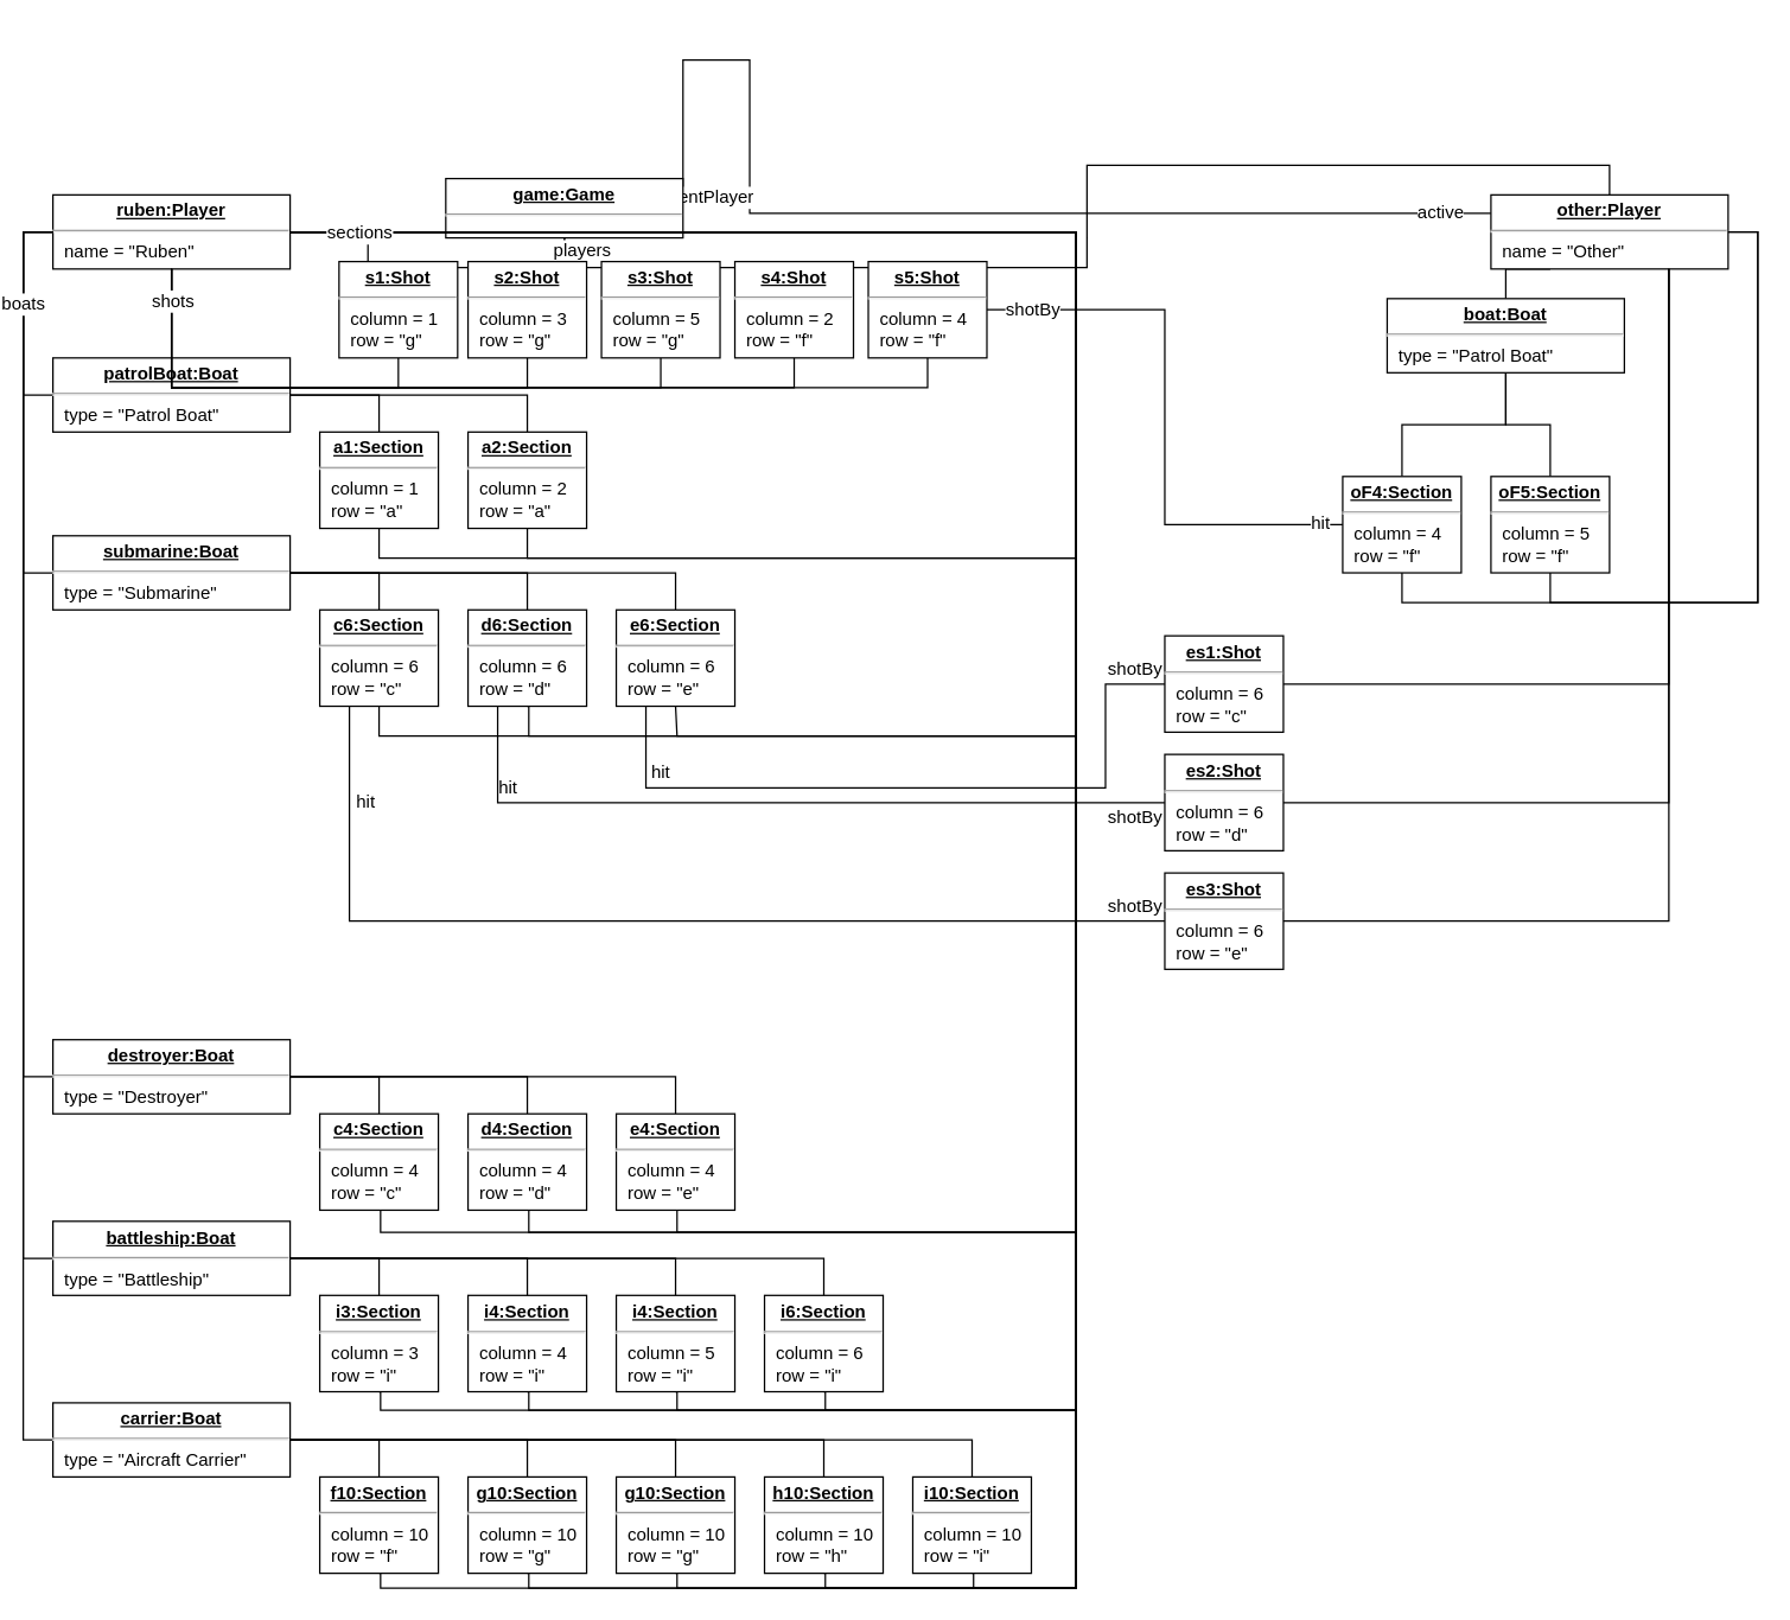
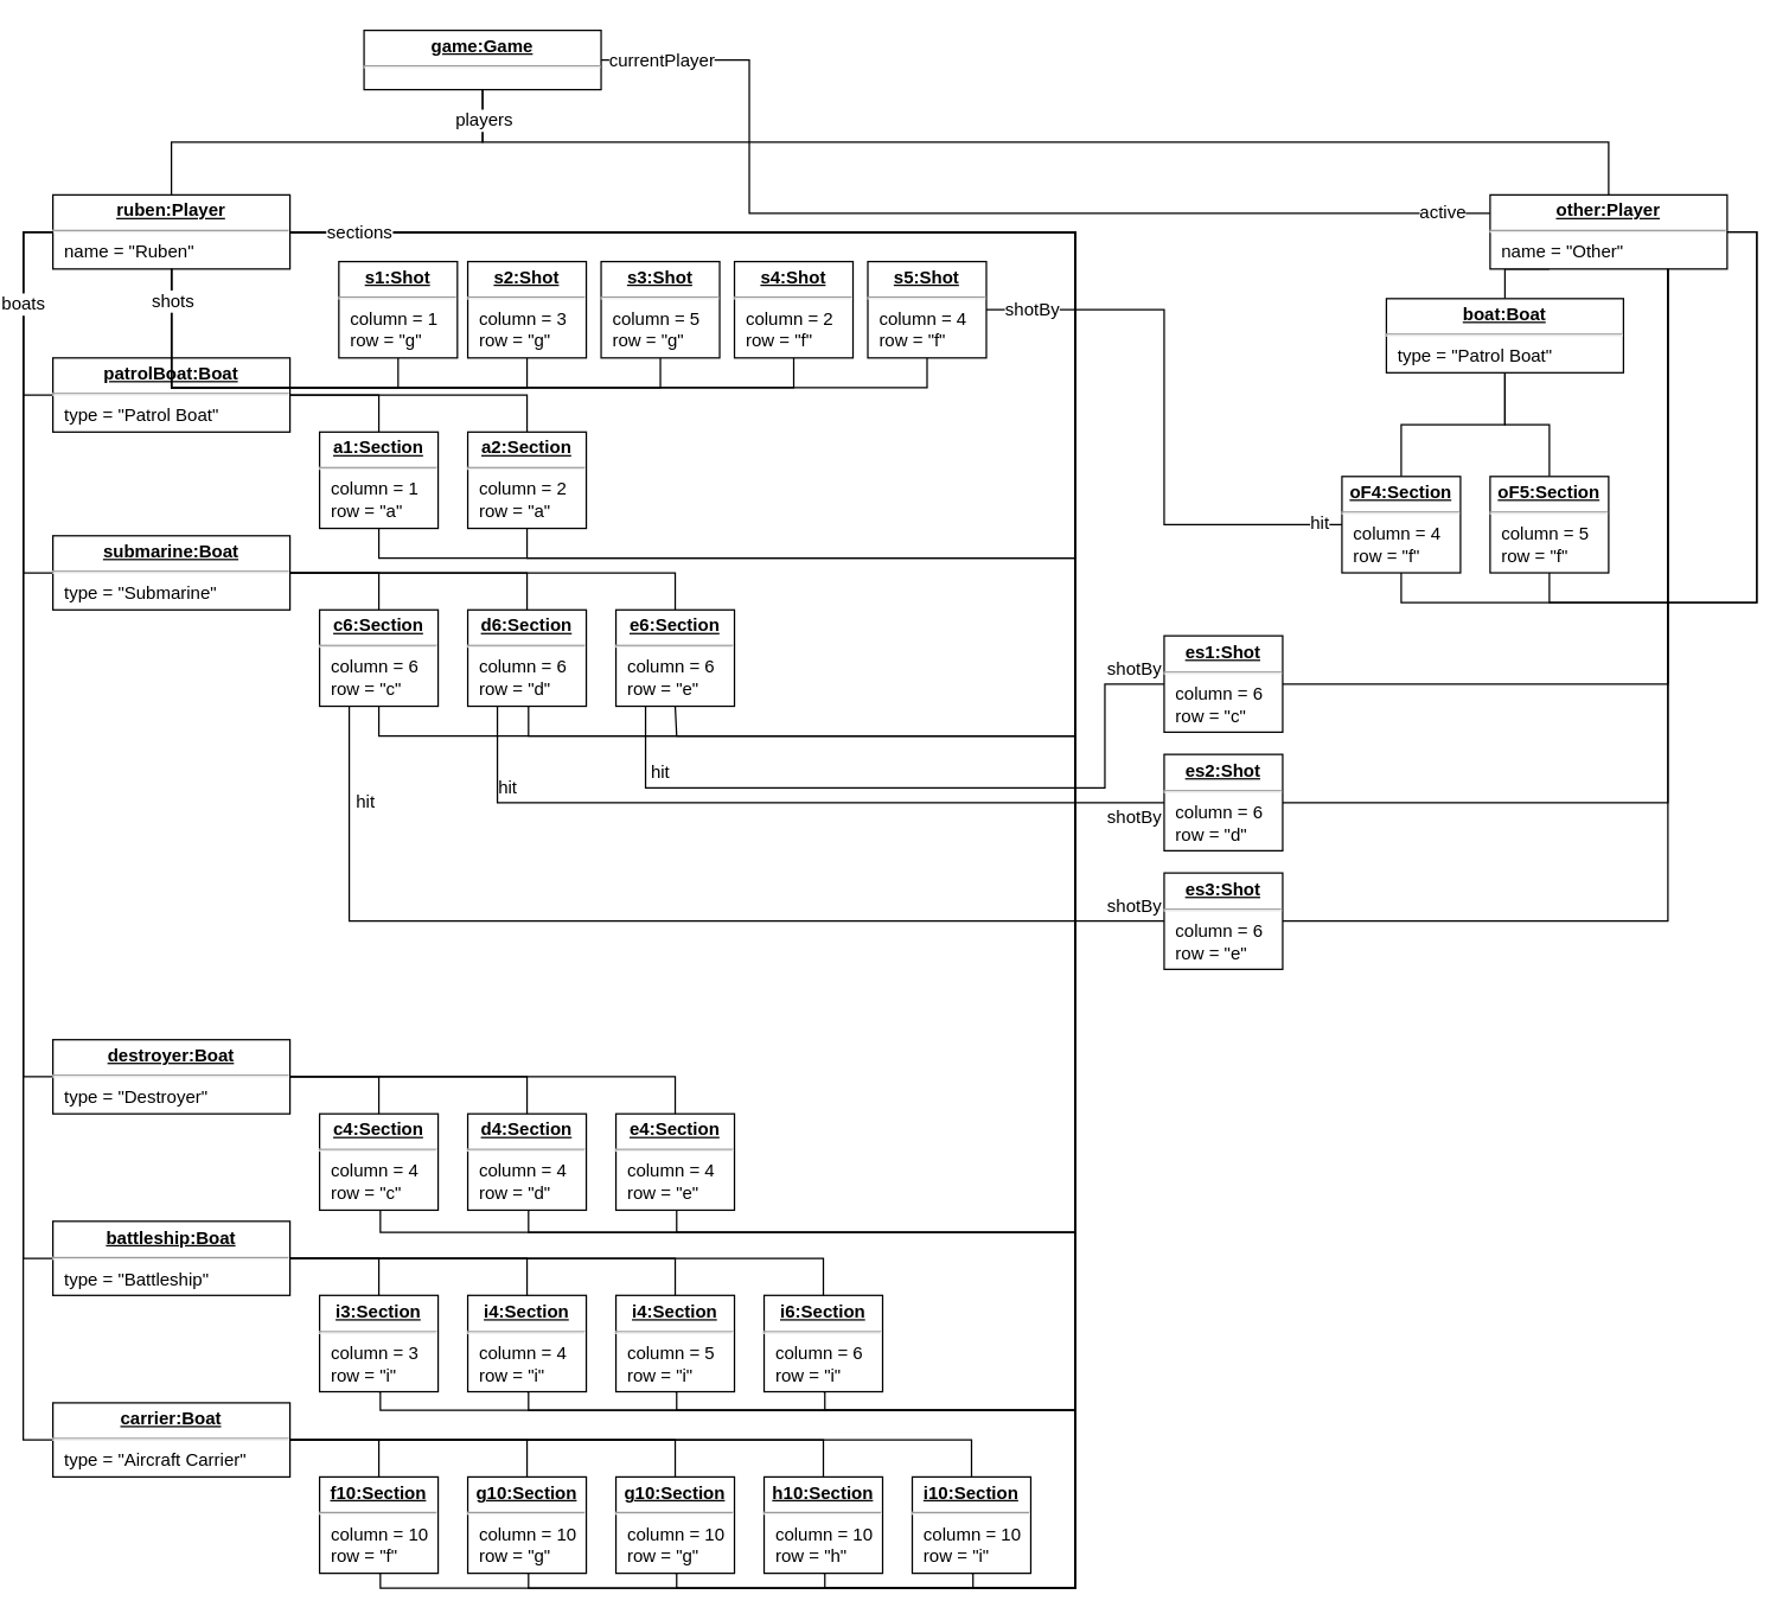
- <mxCell id="8" value="&lt;p style=&quot;margin: 0px ; margin-top: 4px ; text-align: center ; text-decoration: underline&quot;&gt;&lt;b&gt;game:Game&lt;/b&gt;&lt;/p&gt;&lt;hr&gt;&lt;p style=&quot;margin: 0px ; margin-left: 8px&quot;&gt;&lt;br&gt;&lt;/p&gt;" style="verticalAlign=top;align=left;overflow=fill;fontSize=12;fontFamily=Helvetica;html=1;" parent="1" vertex="1"><mxGeometry x="285" y="120" width="160" height="40" as="geometry" /></mxCell>
+ <mxCell id="8" value="&lt;p style=&quot;margin: 0px ; margin-top: 4px ; text-align: center ; text-decoration: underline&quot;&gt;&lt;b&gt;game:Game&lt;/b&gt;&lt;/p&gt;&lt;hr&gt;&lt;p style=&quot;margin: 0px ; margin-left: 8px&quot;&gt;&lt;br&gt;&lt;/p&gt;" style="verticalAlign=top;align=left;overflow=fill;fontSize=12;fontFamily=Helvetica;html=1;" parent="1" vertex="1"><mxGeometry x="230" y="20" width="160" height="40" as="geometry" /></mxCell>
